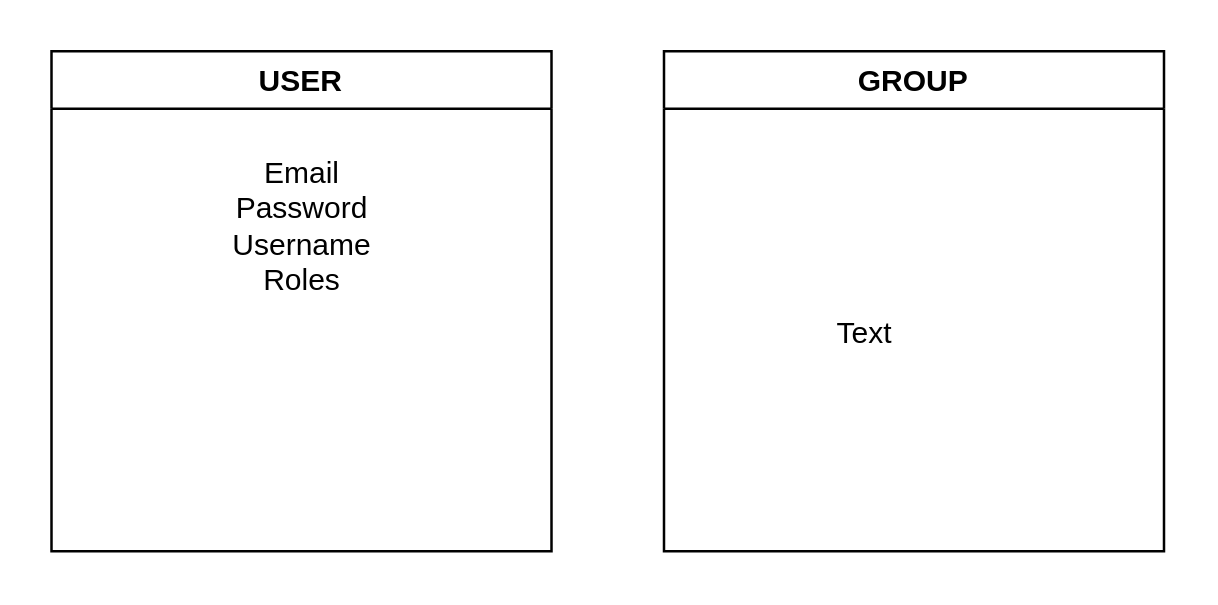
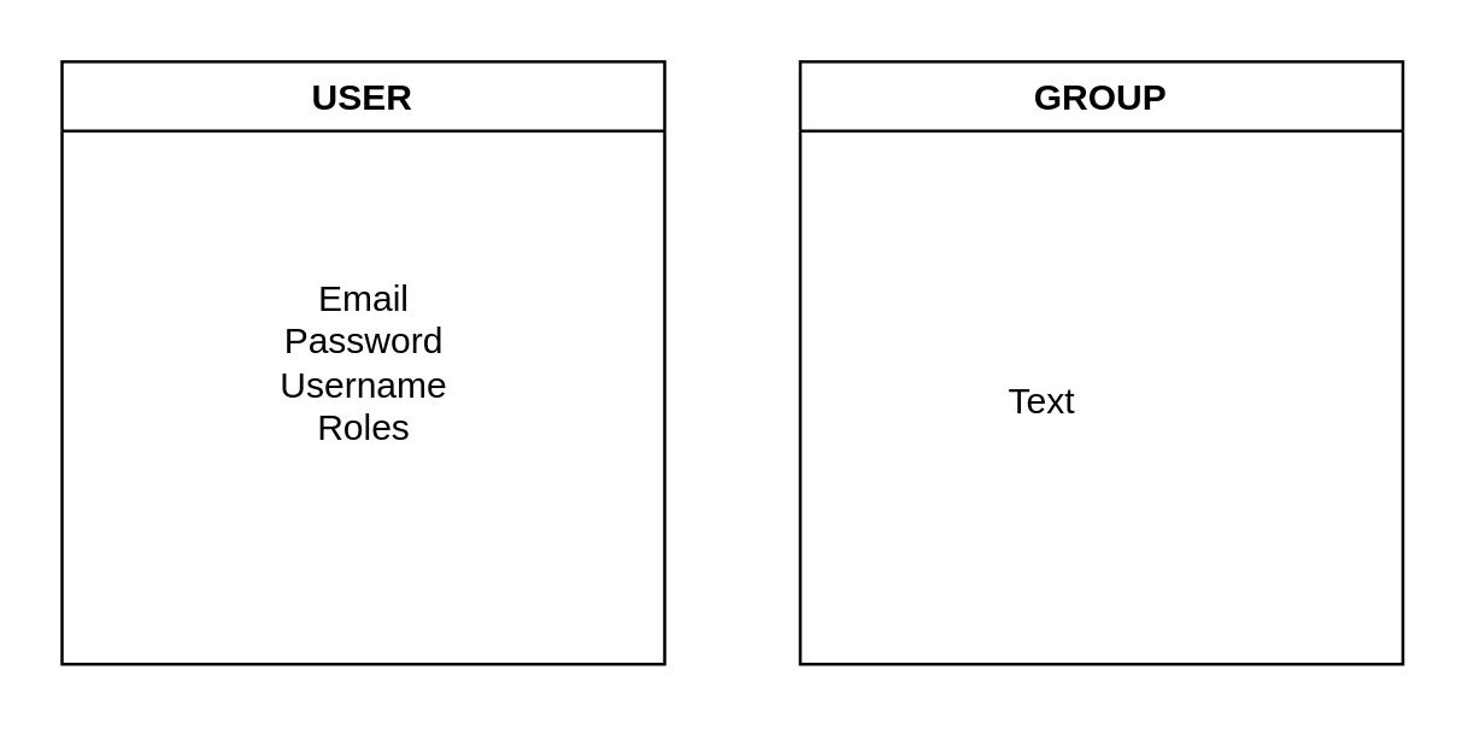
- <mxCell id="3" value="Email&lt;br&gt;Password&lt;br&gt;Username&lt;br&gt;Roles" style="text;html=1;align=center;verticalAlign=middle;resizable=0;points=[];autosize=1;strokeColor=none;fillColor=none;" vertex="1" parent="2"><mxGeometry x="60" y="35" width="80" height="70" as="geometry" /></mxCell>
+ <mxCell id="3" value="Email&lt;br&gt;Password&lt;br&gt;Username&lt;br&gt;Roles" style="text;html=1;align=center;verticalAlign=middle;resizable=0;points=[];autosize=1;strokeColor=none;fillColor=none;" vertex="1" parent="2"><mxGeometry x="60" y="65" width="80" height="70" as="geometry" /></mxCell>
